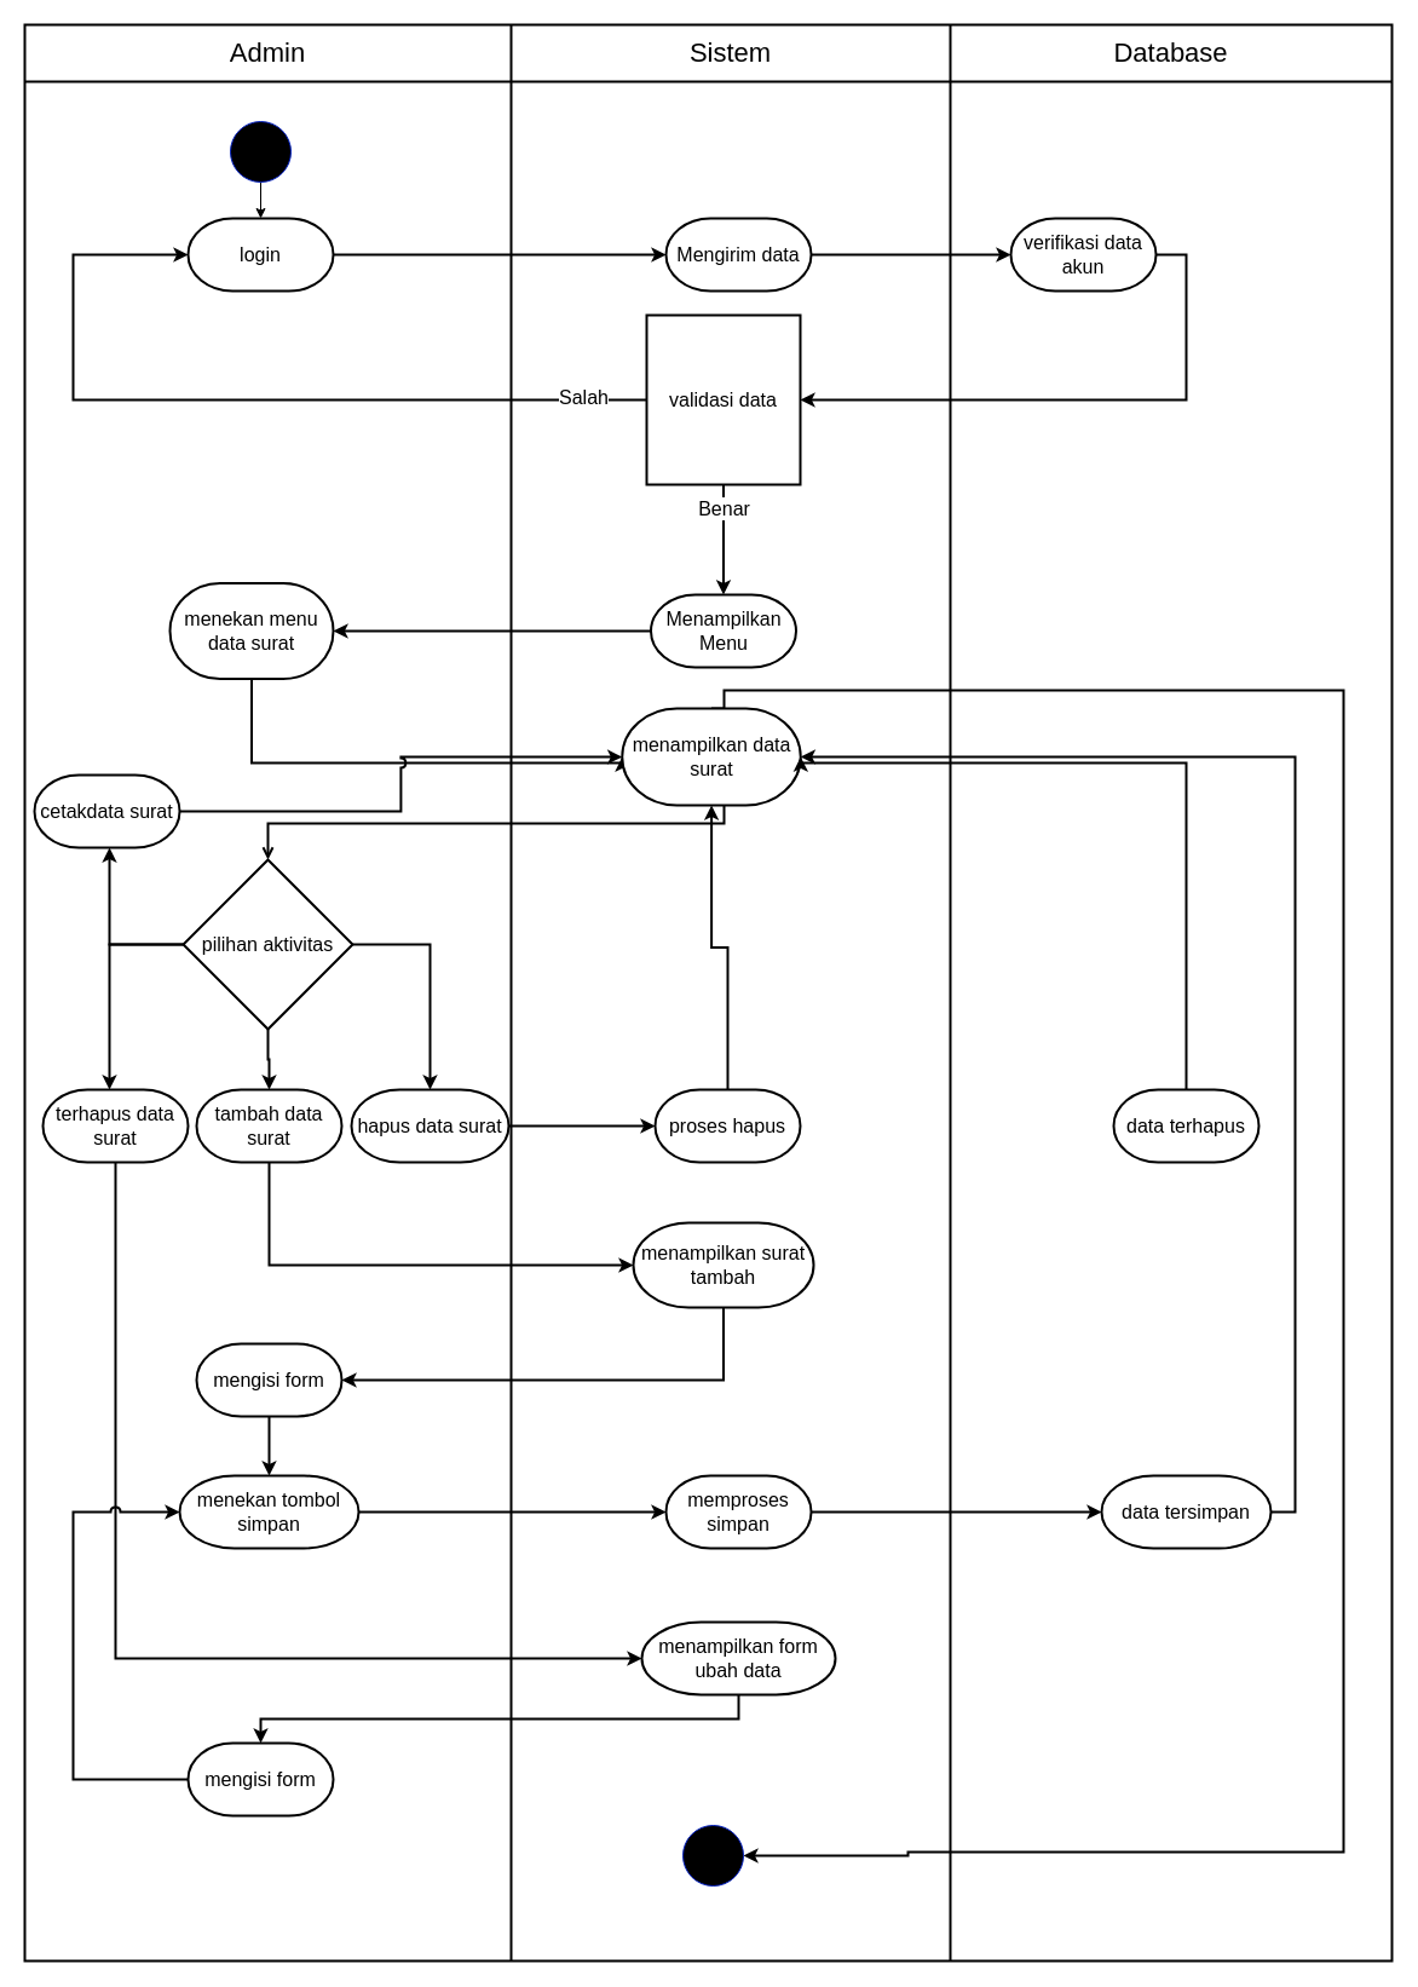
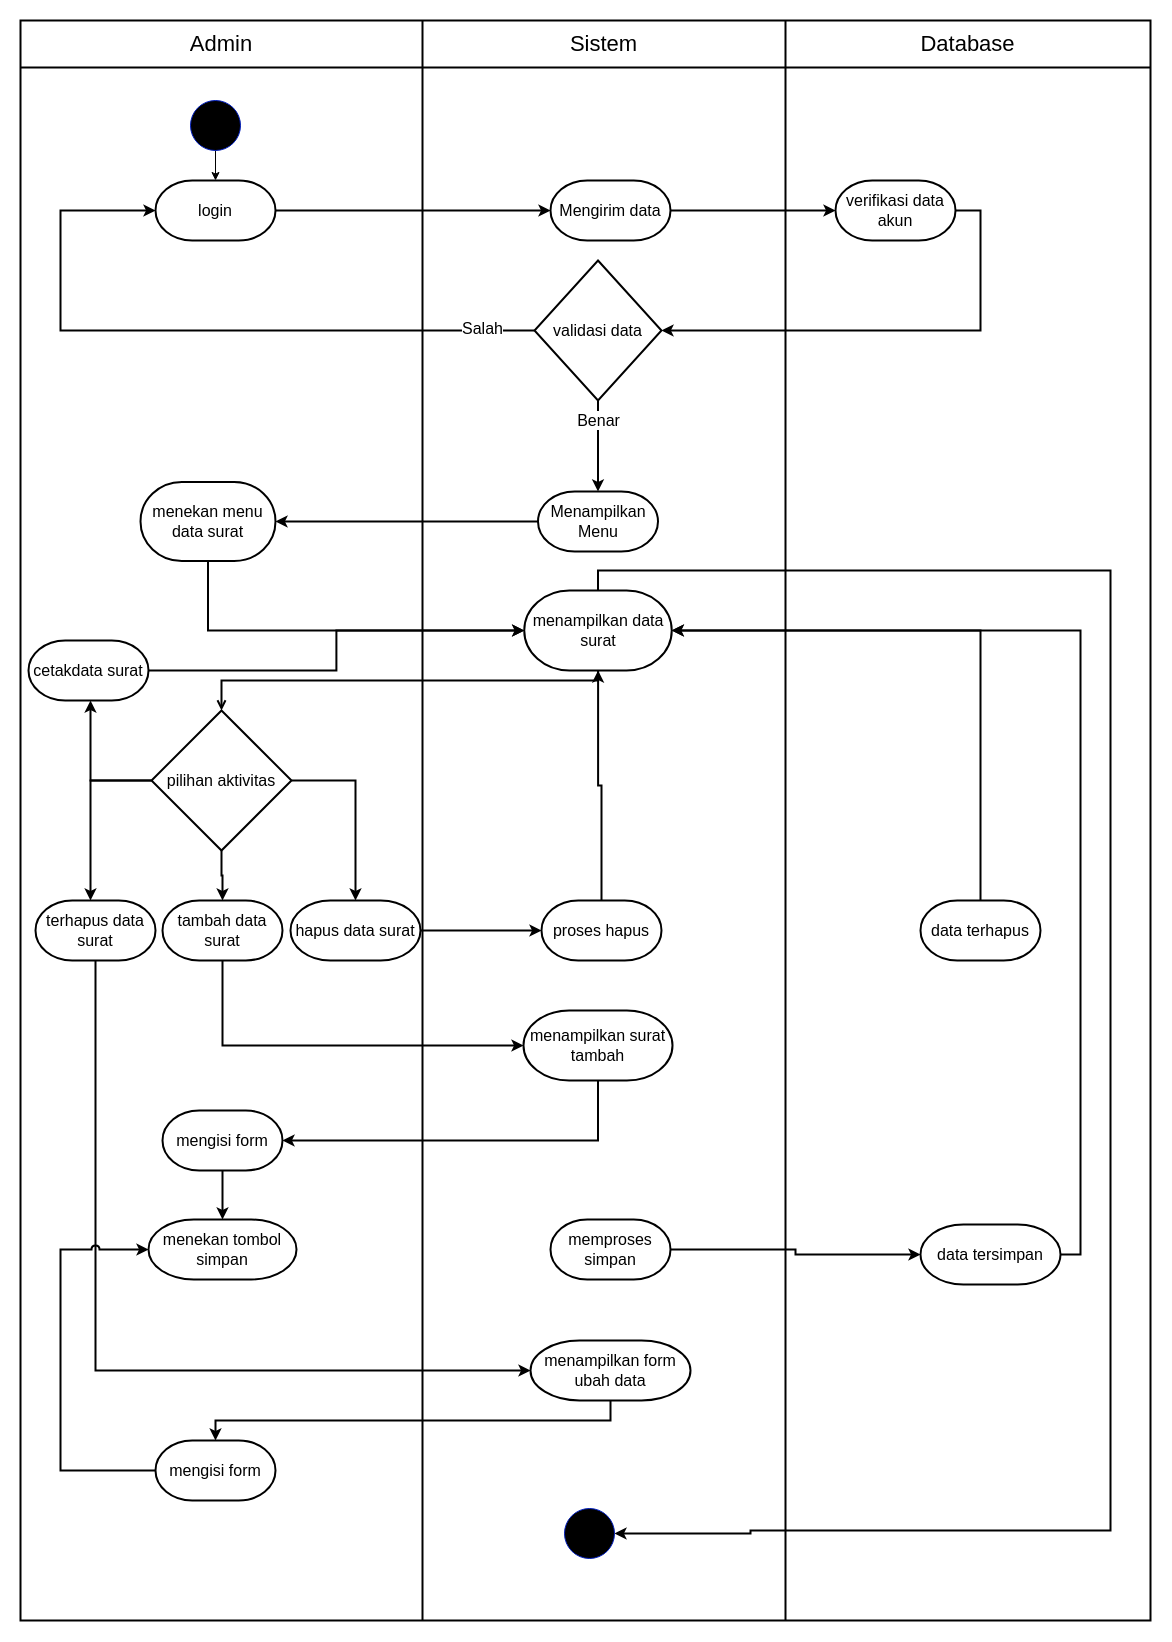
- <mxCell id="20" value="&lt;font style=&quot;font-size: 16px&quot;&gt;validasi data&lt;/font&gt;" style="whiteSpace=wrap;html=1;shadow=0;glass=0;sketch=0;fillColor=default;strokeWidth=2;rounded=0;" parent="1" vertex="1"><mxGeometry x="534" y="260" width="127" height="140" as="geometry" /></mxCell>
+ <mxCell id="20" value="&lt;font style=&quot;font-size: 16px&quot;&gt;validasi data&lt;/font&gt;" style="rhombus;whiteSpace=wrap;html=1;rounded=0;shadow=0;glass=0;sketch=0;fillColor=default;strokeWidth=2;" parent="1" vertex="1"><mxGeometry x="534" y="260" width="127" height="140" as="geometry" /></mxCell>
- <mxCell id="29" value="&lt;font style=&quot;font-size: 16px&quot;&gt;menampilkan data surat&lt;/font&gt;" style="strokeWidth=2;html=1;shape=mxgraph.flowchart.terminator;whiteSpace=wrap;fillColor=#FFFFFF;" parent="1" vertex="1"><mxGeometry x="513.75" y="585" width="147.5" height="80" as="geometry" /></mxCell>
+ <mxCell id="29" value="&lt;font style=&quot;font-size: 16px&quot;&gt;menampilkan data surat&lt;/font&gt;" style="strokeWidth=2;html=1;shape=mxgraph.flowchart.terminator;whiteSpace=wrap;fillColor=#FFFFFF;" parent="1" vertex="1"><mxGeometry x="523.75" y="590" width="147.5" height="80" as="geometry" /></mxCell>
- <mxCell id="49" style="edgeStyle=orthogonalEdgeStyle;rounded=0;orthogonalLoop=1;jettySize=auto;html=1;entryX=0;entryY=0.5;entryDx=0;entryDy=0;entryPerimeter=0;fontSize=16;startArrow=none;startFill=0;endArrow=classic;endFill=1;endSize=6;strokeColor=default;strokeWidth=2;" parent="1" source="50" target="52" edge="1"><mxGeometry relative="1" as="geometry" /></mxCell>
- <mxCell id="54" value="&lt;font style=&quot;font-size: 16px&quot;&gt;data tersimpan&lt;/font&gt;" style="strokeWidth=2;html=1;shape=mxgraph.flowchart.terminator;whiteSpace=wrap;fillColor=#FFFFFF;" parent="1" vertex="1"><mxGeometry x="910" y="1219" width="140" height="60" as="geometry" /></mxCell>
+ <mxCell id="54" value="&lt;font style=&quot;font-size: 16px&quot;&gt;data tersimpan&lt;/font&gt;" style="strokeWidth=2;html=1;shape=mxgraph.flowchart.terminator;whiteSpace=wrap;fillColor=#FFFFFF;" parent="1" vertex="1"><mxGeometry x="920" y="1224" width="140" height="60" as="geometry" /></mxCell>
